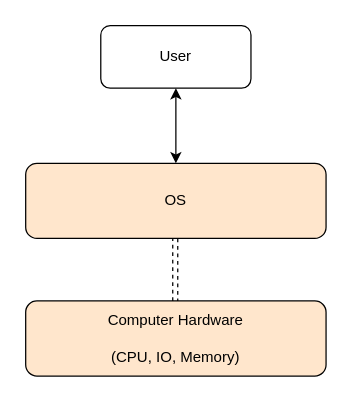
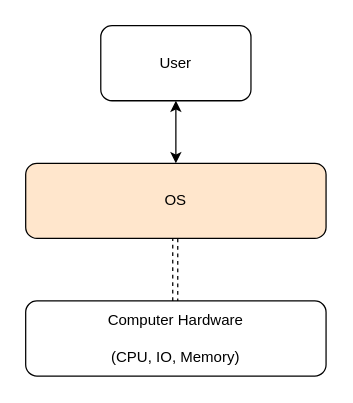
- <mxCell id="2" value="User" style="rounded=1;whiteSpace=wrap;html=1;" vertex="1" parent="1"><mxGeometry x="80" y="20" width="120" height="50" as="geometry" /></mxCell>
+ <mxCell id="2" value="User" style="rounded=1;whiteSpace=wrap;html=1;" vertex="1" parent="1"><mxGeometry x="80" y="20" width="120" height="60" as="geometry" /></mxCell>
- <mxCell id="3" value="Computer Hardware&lt;br&gt;&lt;br&gt;(CPU, IO, Memory)" style="whiteSpace=wrap;html=1;rounded=1;fillColor=#ffe6cc;" vertex="1" parent="1"><mxGeometry x="20" y="240" width="240" height="60" as="geometry" /></mxCell>
+ <mxCell id="3" value="Computer Hardware&lt;br&gt;&lt;br&gt;(CPU, IO, Memory)" style="whiteSpace=wrap;html=1;rounded=1;" vertex="1" parent="1"><mxGeometry x="20" y="240" width="240" height="60" as="geometry" /></mxCell>
